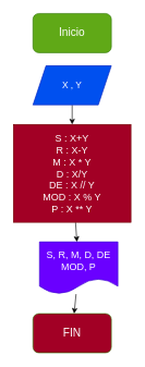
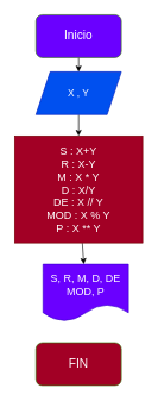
- <mxCell id="3" value="Inicio" style="rounded=1;whiteSpace=wrap;html=1;fontSize=17;fillColor=#60a917;fontColor=#ffffff;strokeColor=#2D7600;" vertex="1" parent="1"><mxGeometry x="50" y="20" width="120" height="60" as="geometry" /></mxCell>
+ <mxCell id="3" value="Inicio" style="rounded=1;whiteSpace=wrap;html=1;fontSize=17;fillColor=#6a00ff;fontColor=#ffffff;strokeColor=#2D7600;" vertex="1" parent="1"><mxGeometry x="50" y="20" width="120" height="60" as="geometry" /></mxCell>
+ <mxCell id="2" value="" style="edgeStyle=none;html=1;" edge="1" parent="1" source="3" target="5"><mxGeometry relative="1" as="geometry" /></mxCell>
- <mxCell id="8" value="" style="edgeStyle=none;html=1;fontSize=17;" edge="1" parent="1" source="9" target="10"><mxGeometry relative="1" as="geometry" /></mxCell>
